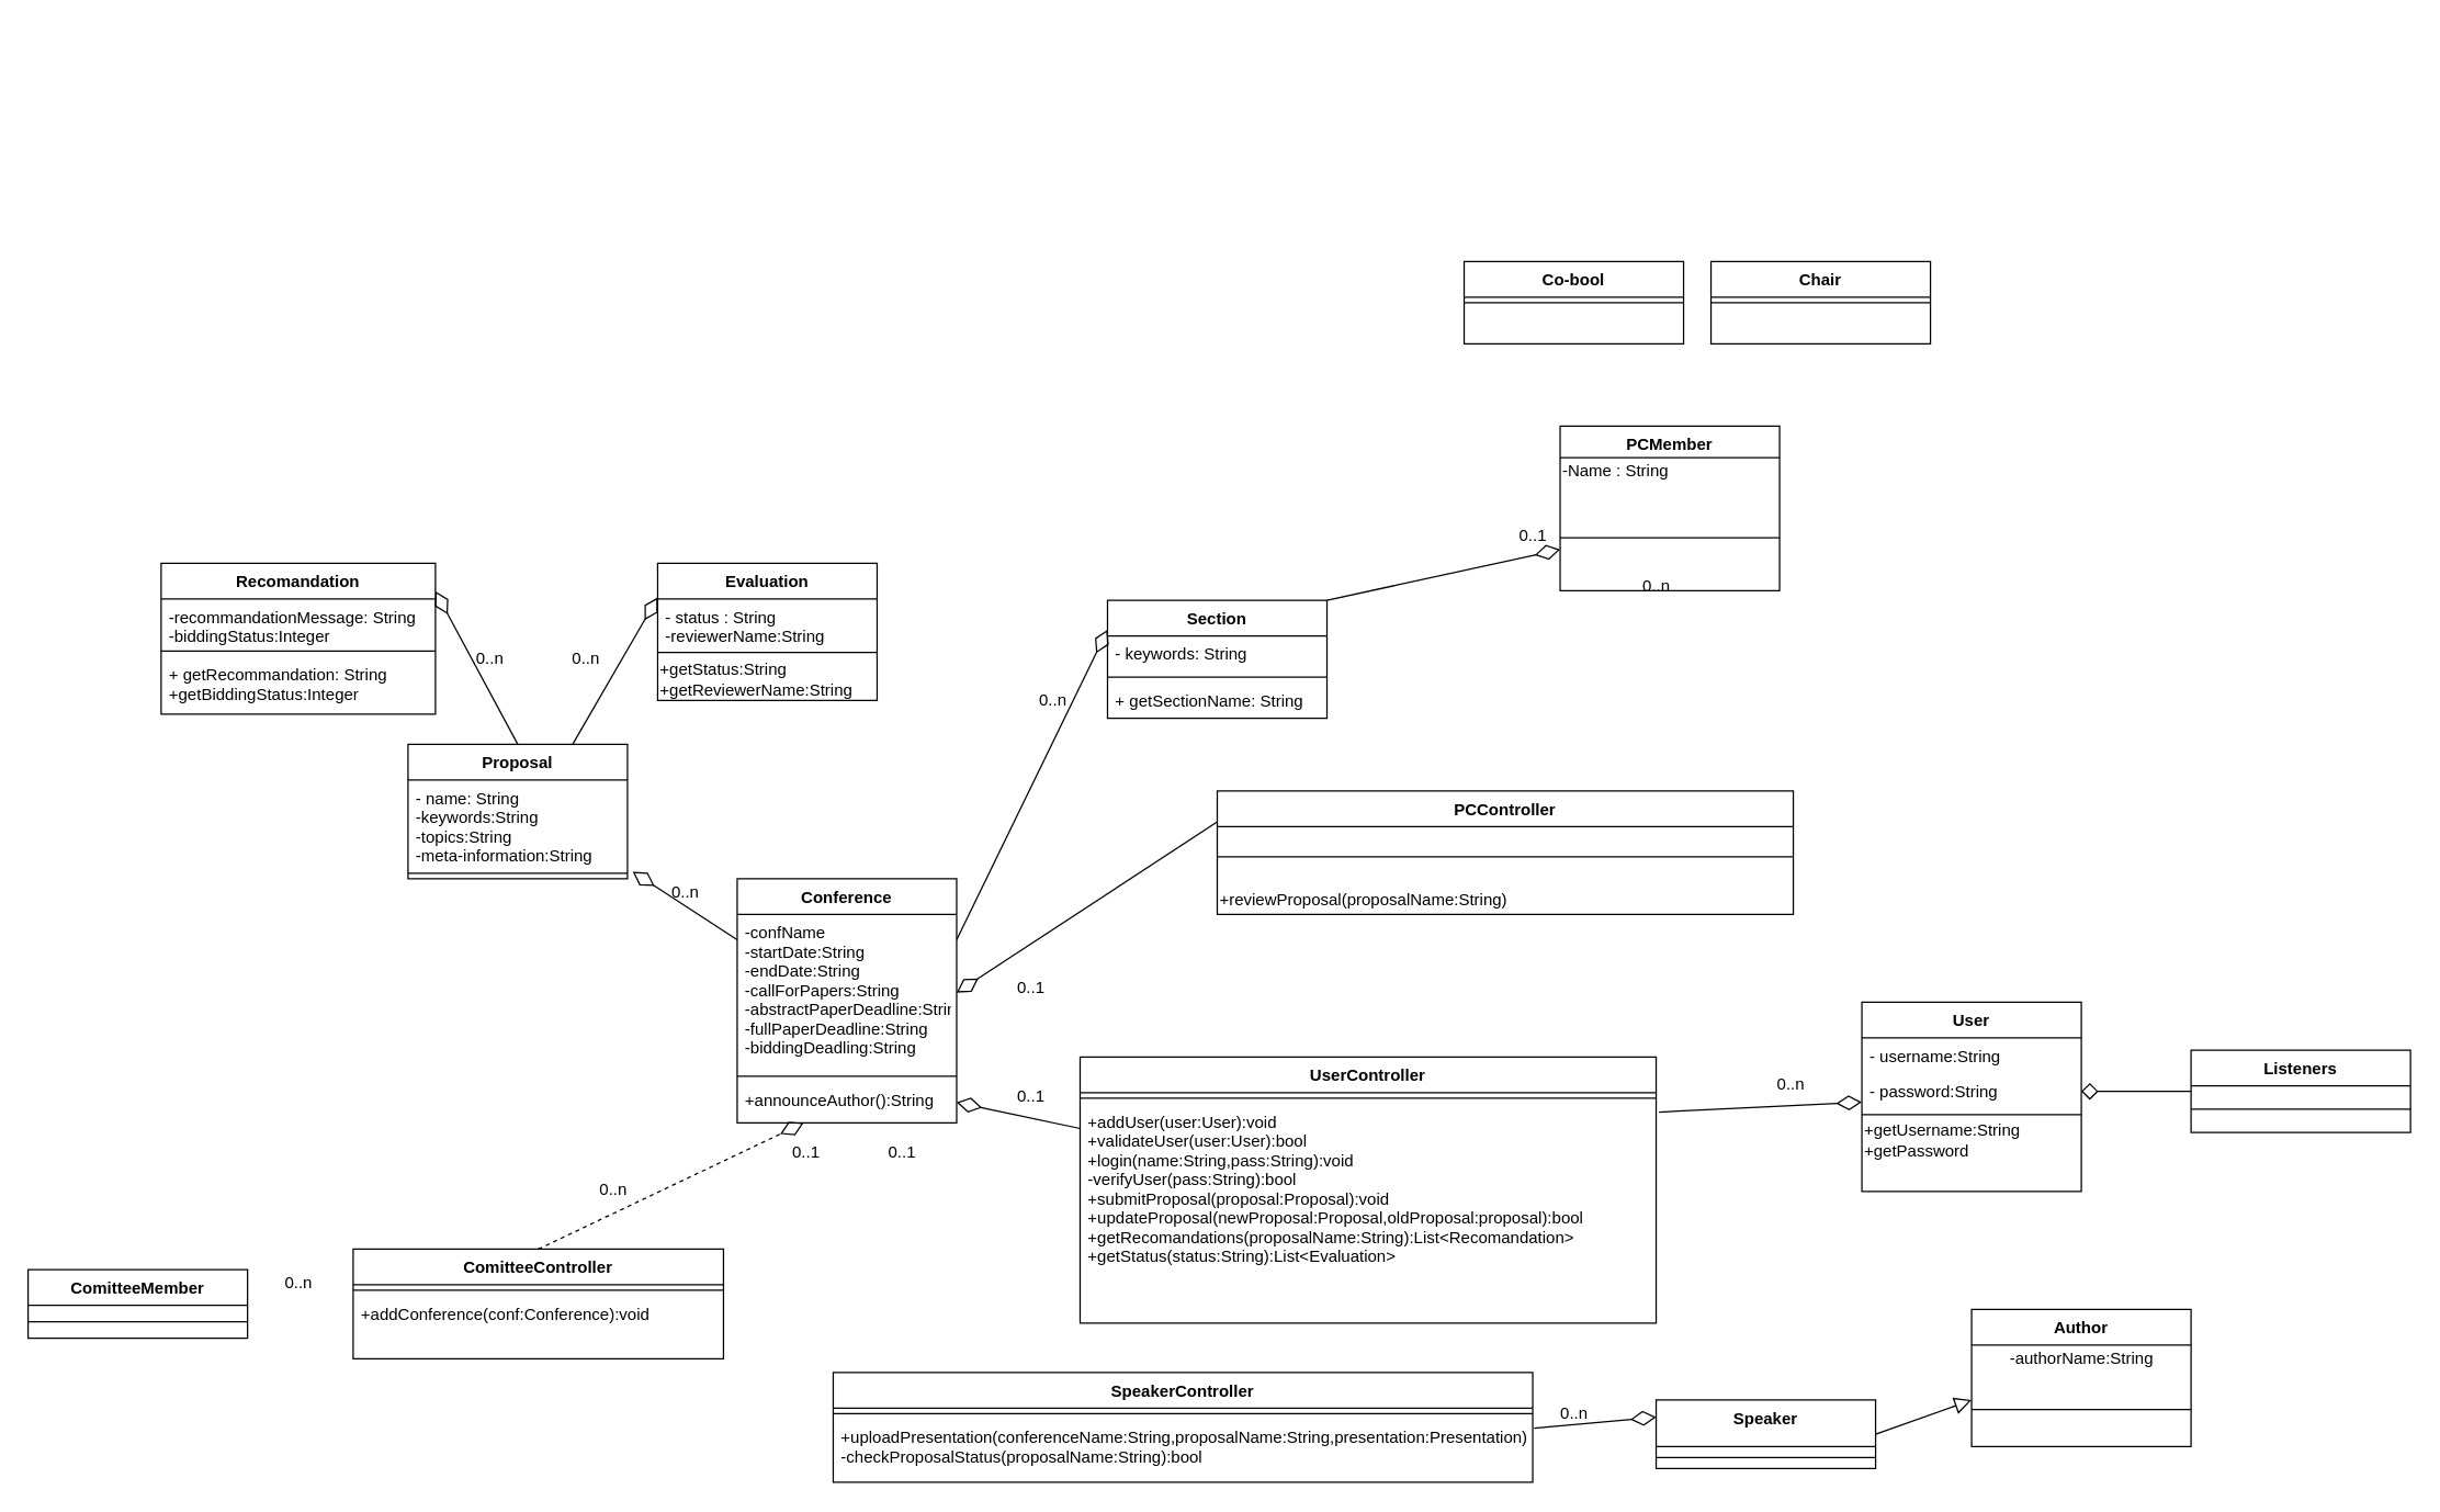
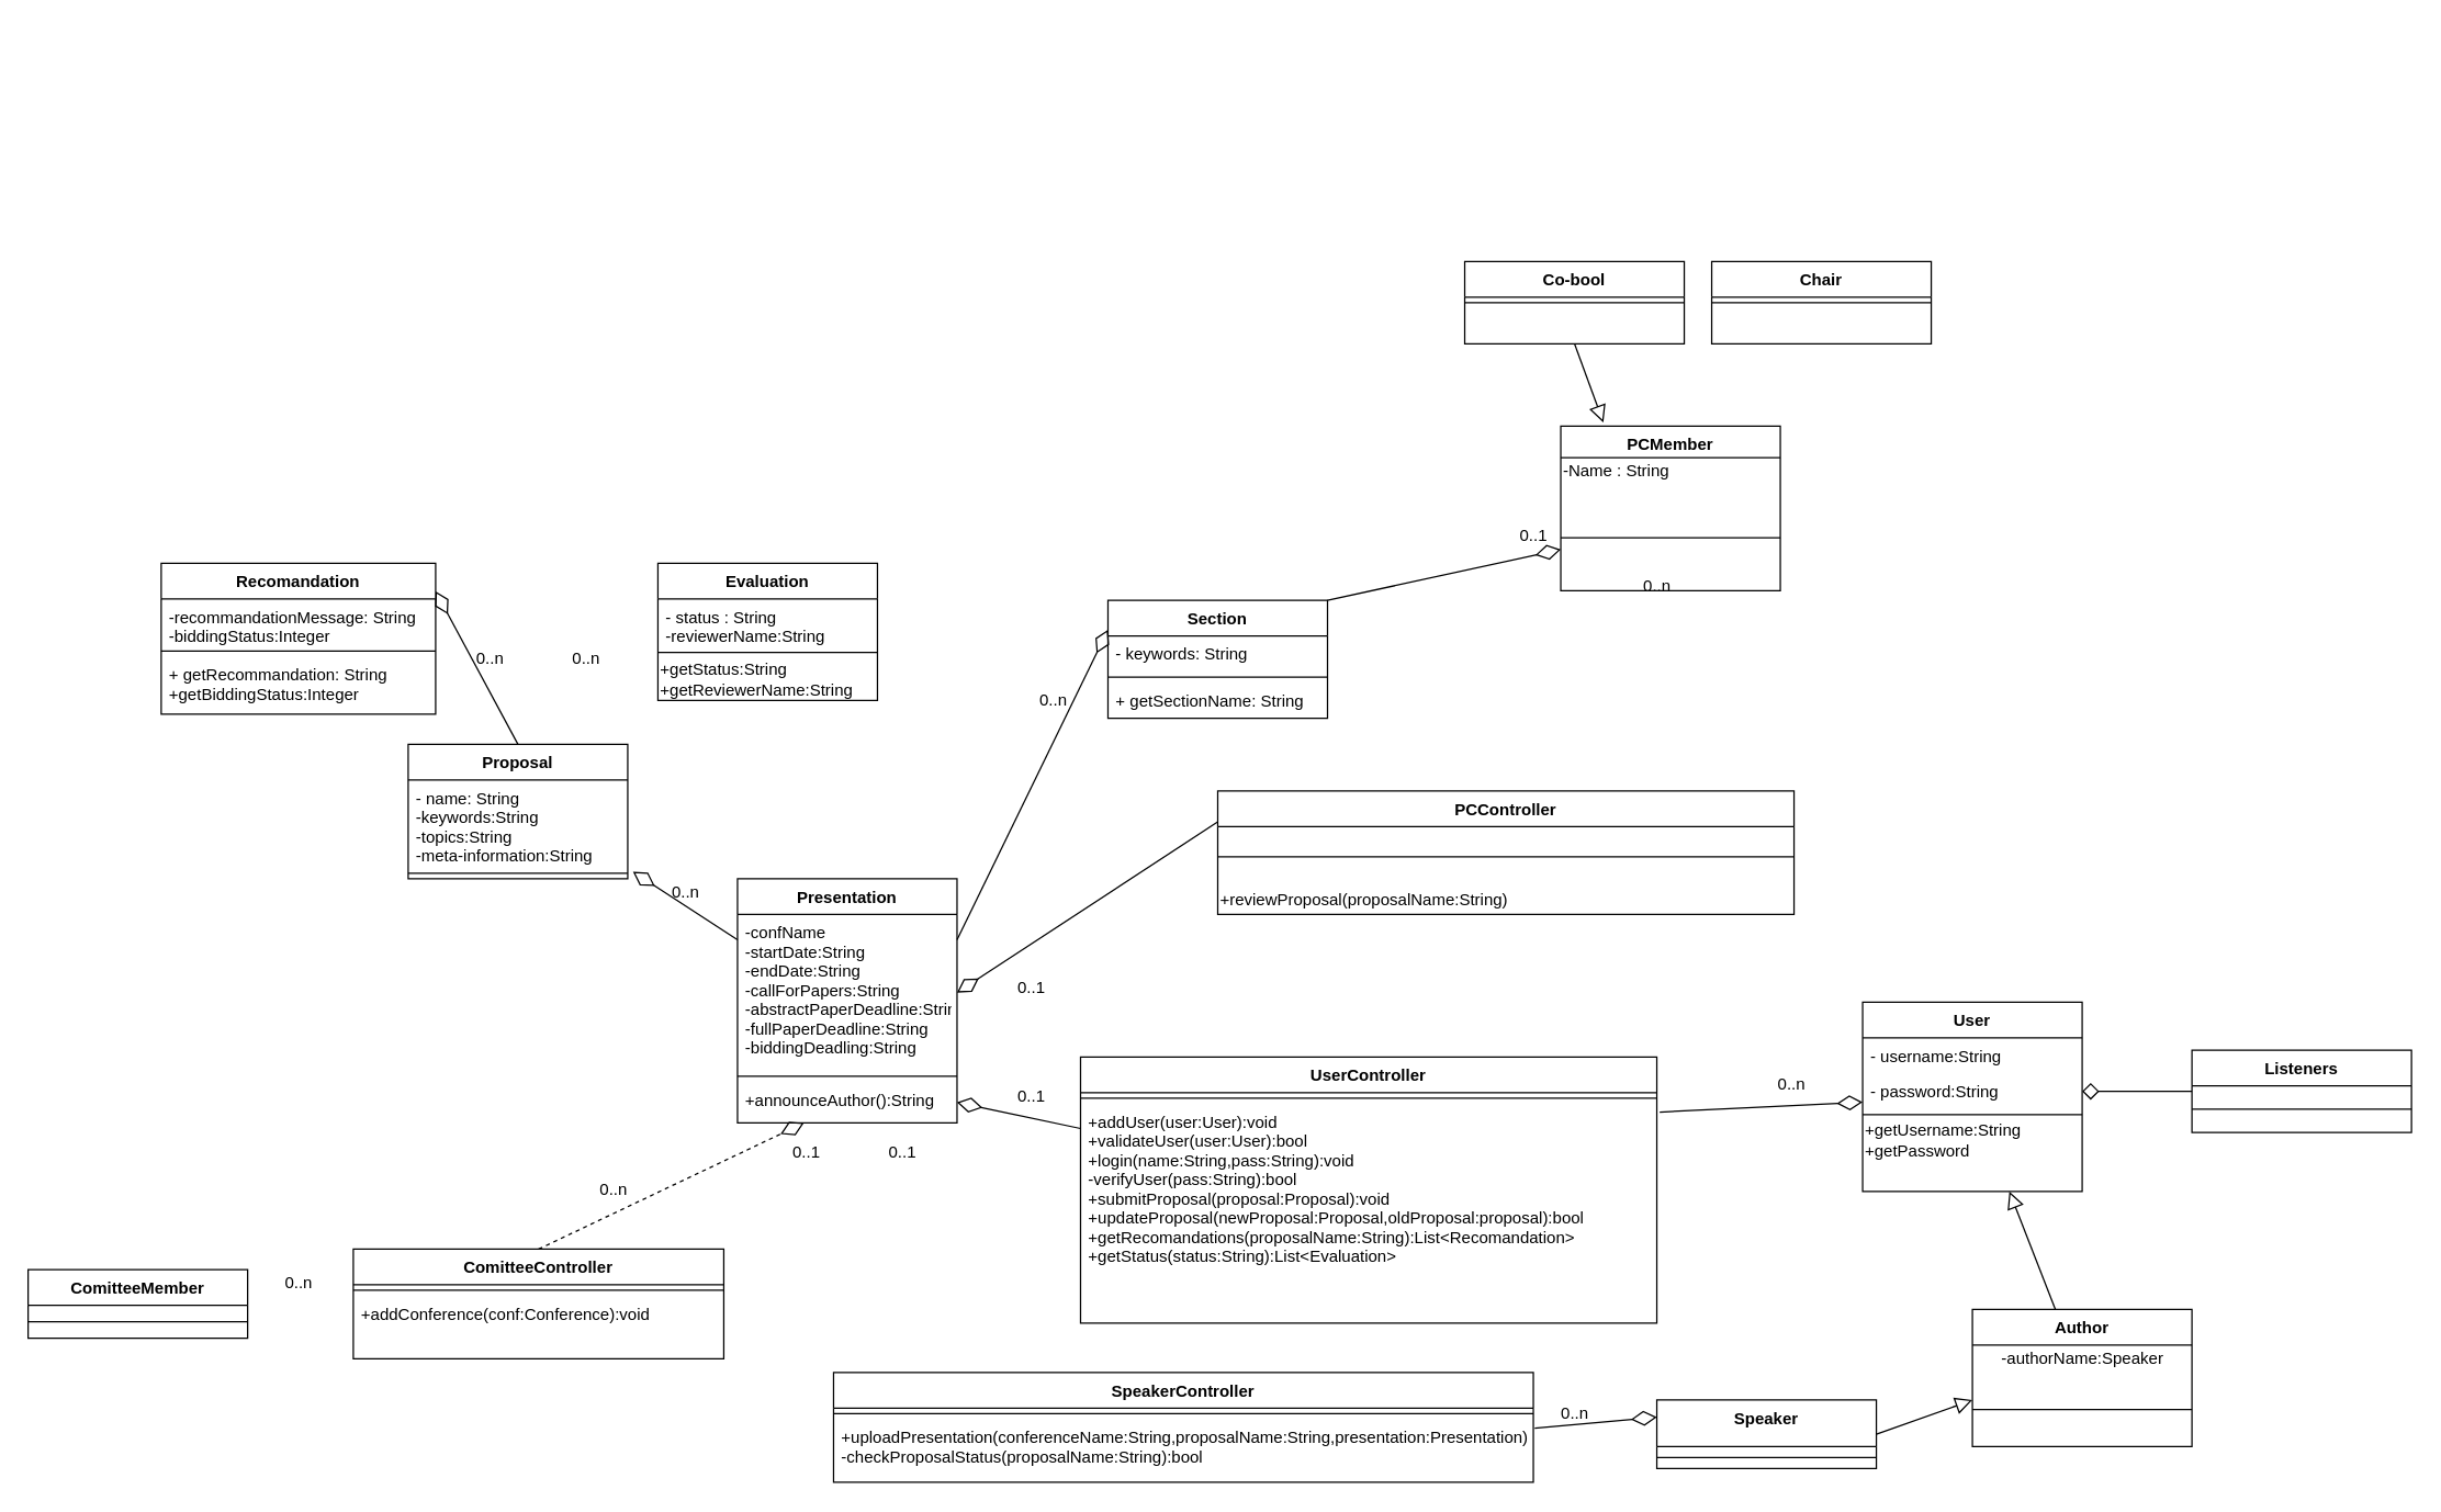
+ <mxCell id="3" style="edgeStyle=none;rounded=0;orthogonalLoop=1;jettySize=auto;html=1;exitX=0.5;exitY=1;exitDx=0;exitDy=0;endArrow=block;endFill=0;endSize=10;entryX=0.194;entryY=-0.022;entryDx=0;entryDy=0;entryPerimeter=0;" parent="1" source="79" target="76" edge="1"><mxGeometry relative="1" as="geometry"><mxPoint x="1127" y="370" as="targetPoint" /></mxGeometry></mxCell>
- <mxCell id="7" style="edgeStyle=none;rounded=0;orthogonalLoop=1;jettySize=auto;html=1;exitX=0.75;exitY=0;exitDx=0;exitDy=0;entryX=0;entryY=0.25;entryDx=0;entryDy=0;endArrow=diamondThin;endFill=0;endSize=16;" parent="1" source="25" target="64" edge="1"><mxGeometry relative="1" as="geometry" /></mxCell>
- <mxCell id="52" value="Conference&#10;" style="swimlane;fontStyle=1;align=center;verticalAlign=top;childLayout=stackLayout;horizontal=1;startSize=26;horizontalStack=0;resizeParent=1;resizeParentMax=0;resizeLast=0;collapsible=1;marginBottom=0;" parent="1" vertex="1"><mxGeometry x="537" y="640" width="160" height="178" as="geometry" /></mxCell>
+ <mxCell id="52" value="Presentation&#10;" style="swimlane;fontStyle=1;align=center;verticalAlign=top;childLayout=stackLayout;horizontal=1;startSize=26;horizontalStack=0;resizeParent=1;resizeParentMax=0;resizeLast=0;collapsible=1;marginBottom=0;" parent="1" vertex="1"><mxGeometry x="537" y="640" width="160" height="178" as="geometry" /></mxCell>
+ <mxCell id="2" value="" style="endArrow=block;endSize=10;endFill=0;shadow=0;strokeWidth=1;rounded=0;elbow=vertical;" parent="1" source="36" target="16" edge="1"><mxGeometry width="160" relative="1" as="geometry"><mxPoint x="1217" y="323" as="sourcePoint" /><mxPoint x="1317" y="221" as="targetPoint" /></mxGeometry></mxCell>
- <mxCell id="37" value="-authorName:String&lt;br&gt;" style="text;html=1;align=center;verticalAlign=middle;resizable=0;points=[];autosize=1;" parent="36" vertex="1"><mxGeometry y="26" width="160" height="20" as="geometry" /></mxCell>
+ <mxCell id="37" value="-authorName:Speaker&lt;br&gt;" style="text;html=1;align=center;verticalAlign=middle;resizable=0;points=[];autosize=1;" parent="36" vertex="1"><mxGeometry y="26" width="160" height="20" as="geometry" /></mxCell>
